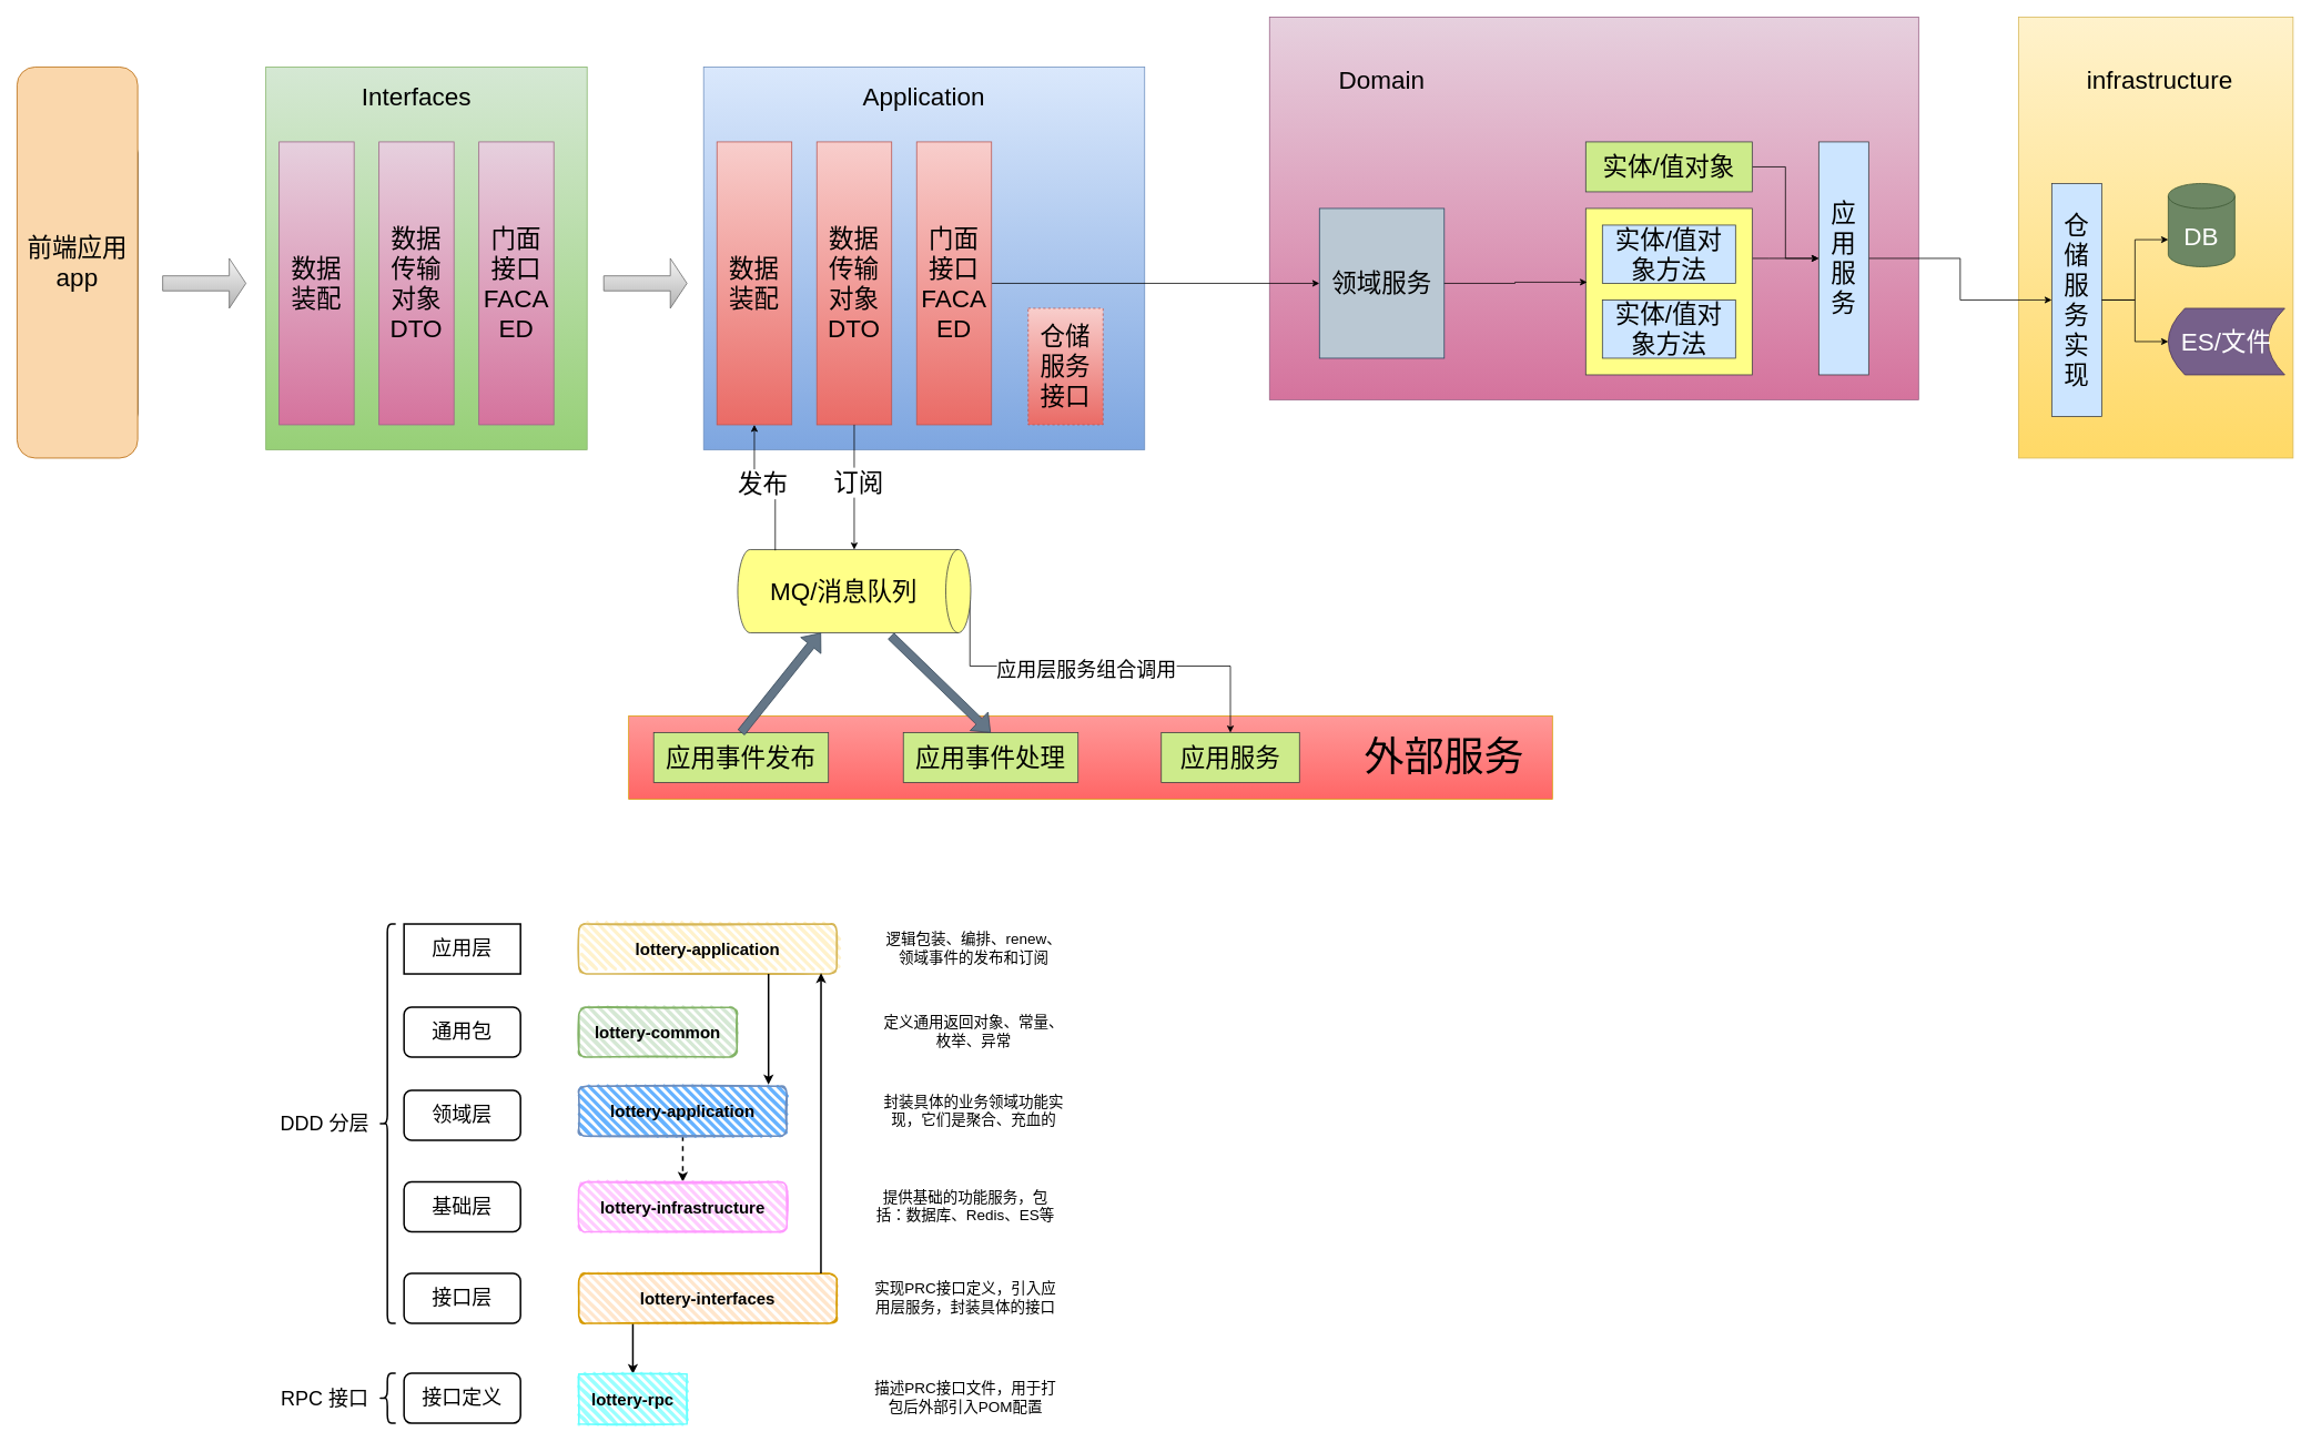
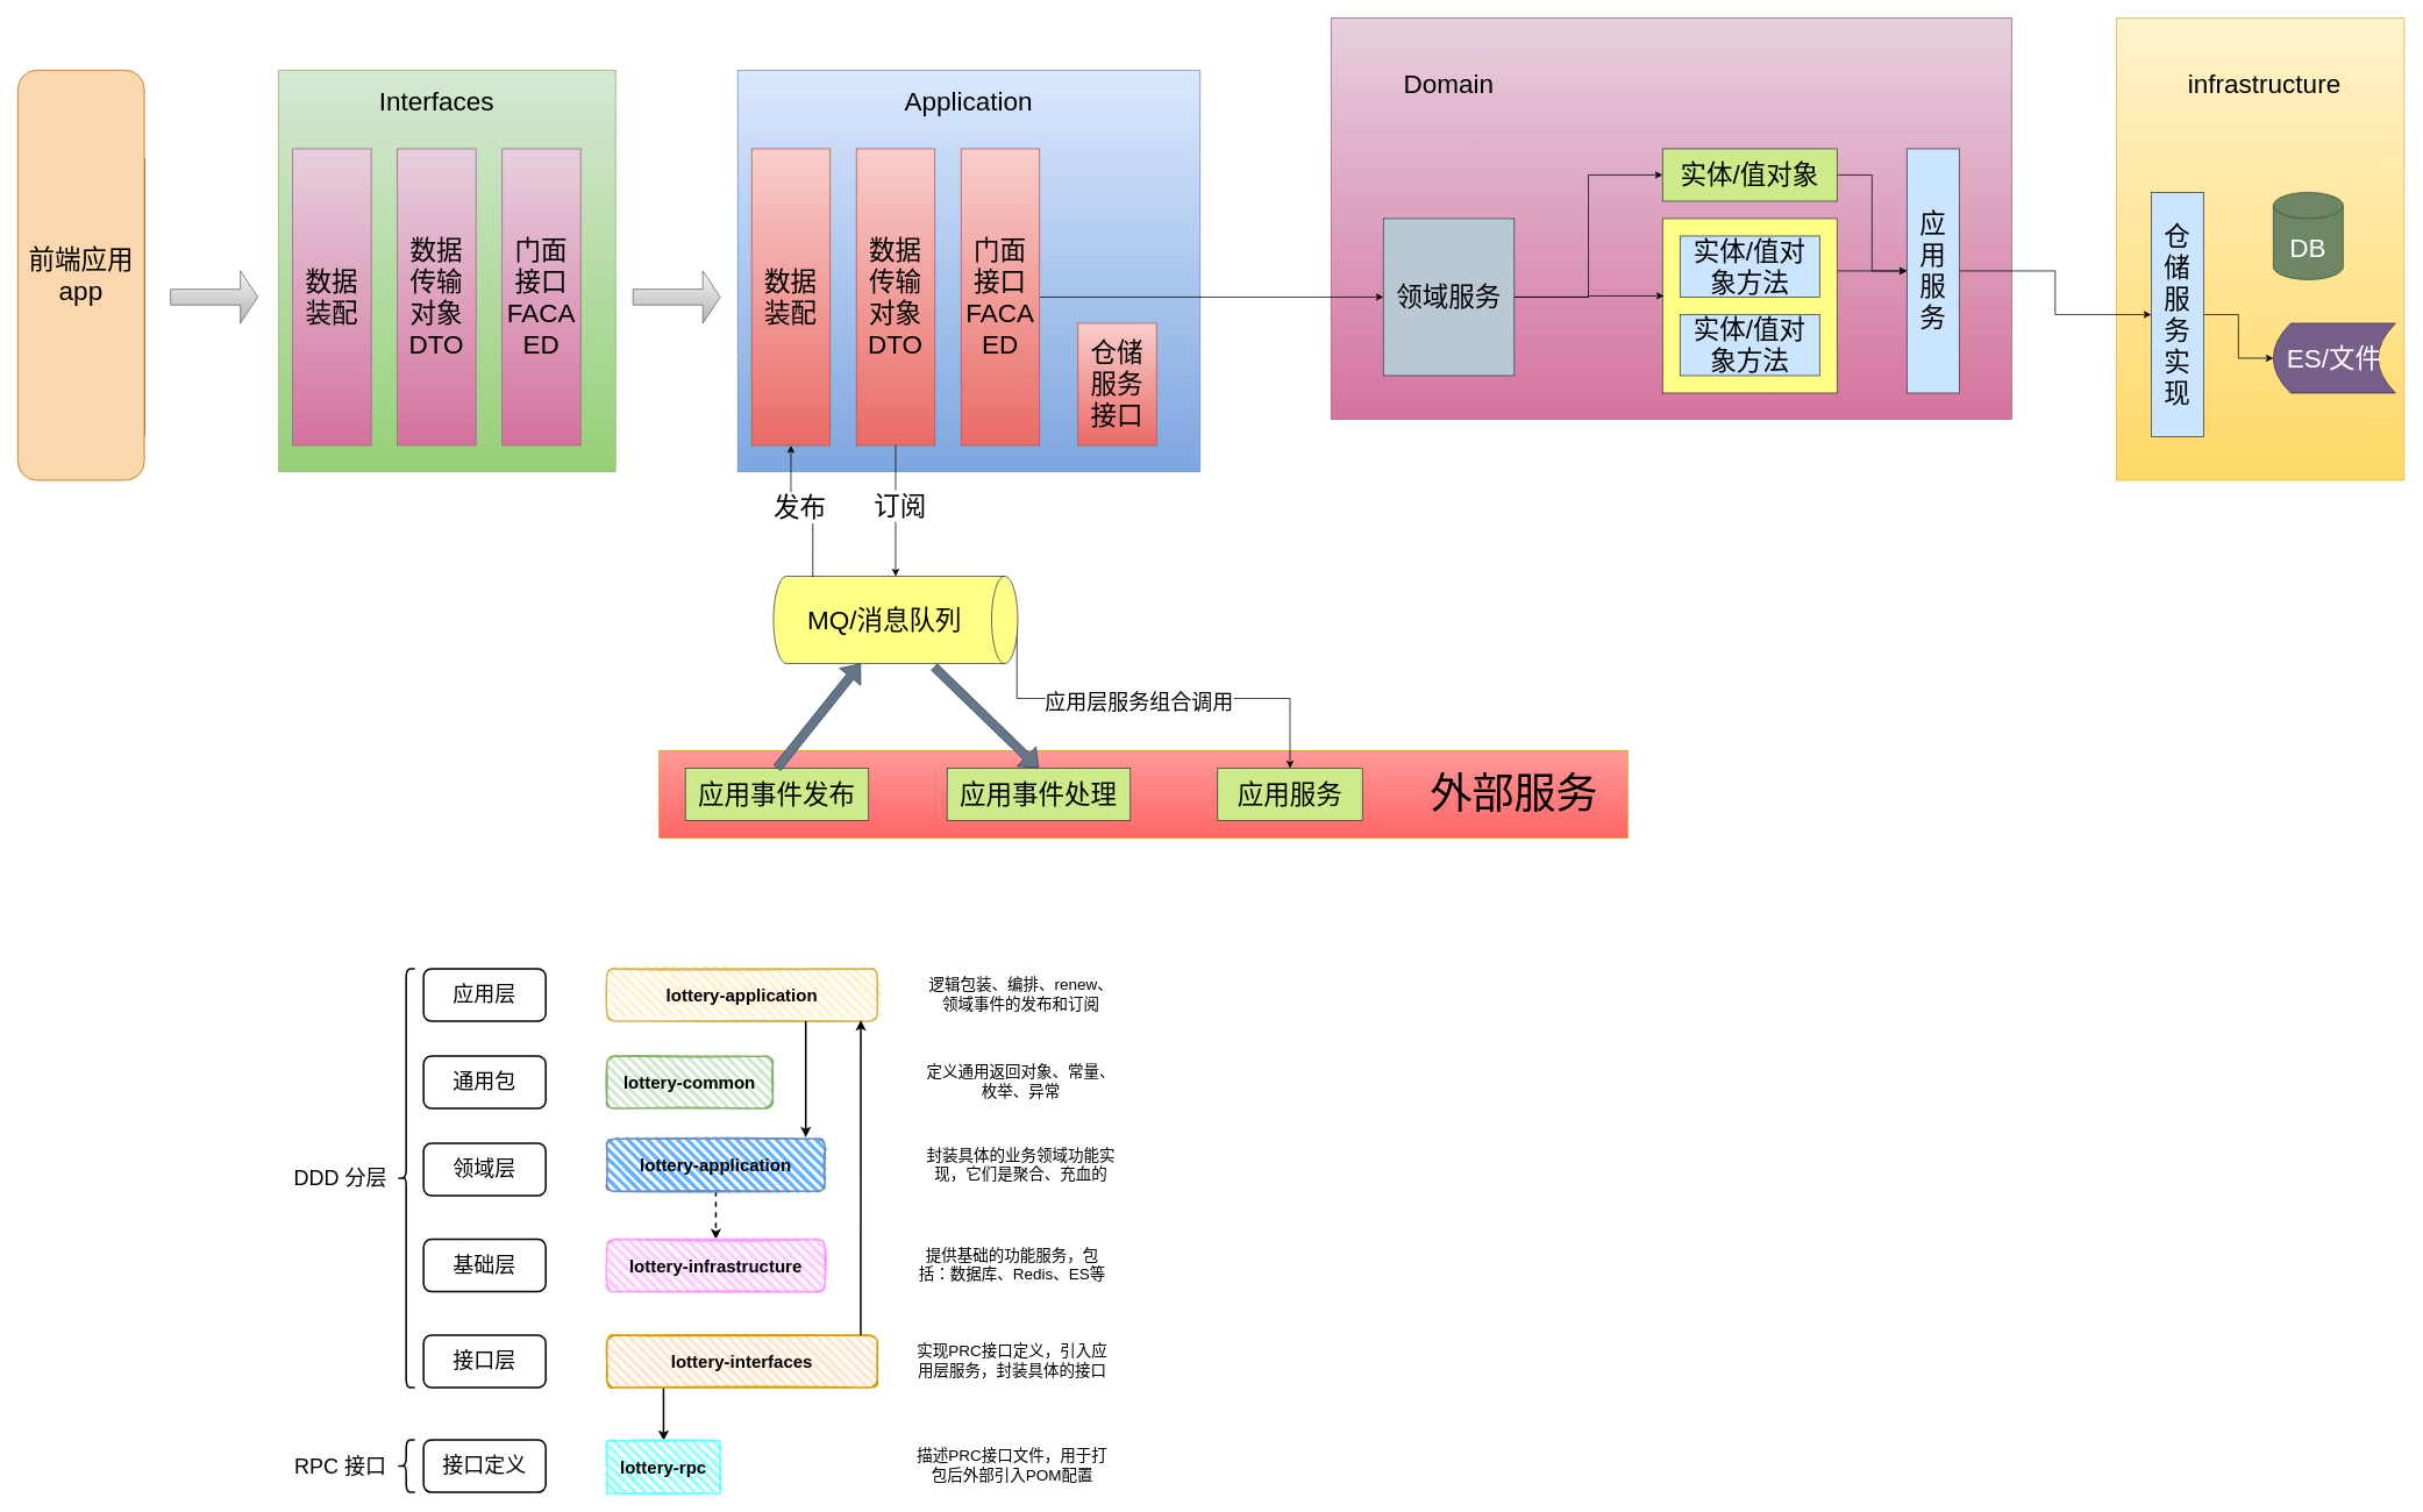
+ <mxCell id="28" style="edgeStyle=orthogonalEdgeStyle;rounded=0;orthogonalLoop=1;jettySize=auto;html=1;entryX=0;entryY=0.5;entryDx=0;entryDy=0;fontFamily=Helvetica;fontSize=12;fontColor=default;" parent="1" source="29" target="32" edge="1"><mxGeometry relative="1" as="geometry" /></mxCell>
- <mxCell id="45" style="edgeStyle=orthogonalEdgeStyle;rounded=0;orthogonalLoop=1;jettySize=auto;html=1;entryX=0;entryY=0;entryDx=0;entryDy=67.5;entryPerimeter=0;fontFamily=Helvetica;fontSize=12;fontColor=default;" parent="1" source="41" target="43" edge="1"><mxGeometry relative="1" as="geometry" /></mxCell>
- <mxCell id="20" value="&lt;span style=&quot;font-size: 30px;&quot;&gt;仓储服务接口&lt;/span&gt;" style="rounded=0;whiteSpace=wrap;html=1;fillColor=#f8cecc;gradientColor=#ea6b66;strokeColor=#b85450;dashed=1;" parent="1" vertex="1"><mxGeometry x="1235" y="370" width="90" height="140" as="geometry" /></mxCell>
+ <mxCell id="20" value="&lt;span style=&quot;font-size: 30px;&quot;&gt;仓储服务接口&lt;/span&gt;" style="rounded=0;whiteSpace=wrap;html=1;fillColor=#f8cecc;gradientColor=#ea6b66;strokeColor=#b85450;" parent="1" vertex="1"><mxGeometry x="1235" y="370" width="90" height="140" as="geometry" /></mxCell>
- <mxCell id="54" value="&lt;font style=&quot;font-size: 24px;&quot;&gt;应用层&lt;/font&gt;" style="whiteSpace=wrap;html=1;strokeWidth=2;rounded=0;" vertex="1" parent="1"><mxGeometry x="485" y="1110" width="140" height="60" as="geometry" /></mxCell>
+ <mxCell id="54" value="&lt;font style=&quot;font-size: 24px;&quot;&gt;应用层&lt;/font&gt;" style="rounded=1;whiteSpace=wrap;html=1;strokeWidth=2;" vertex="1" parent="1"><mxGeometry x="485" y="1110" width="140" height="60" as="geometry" /></mxCell>
